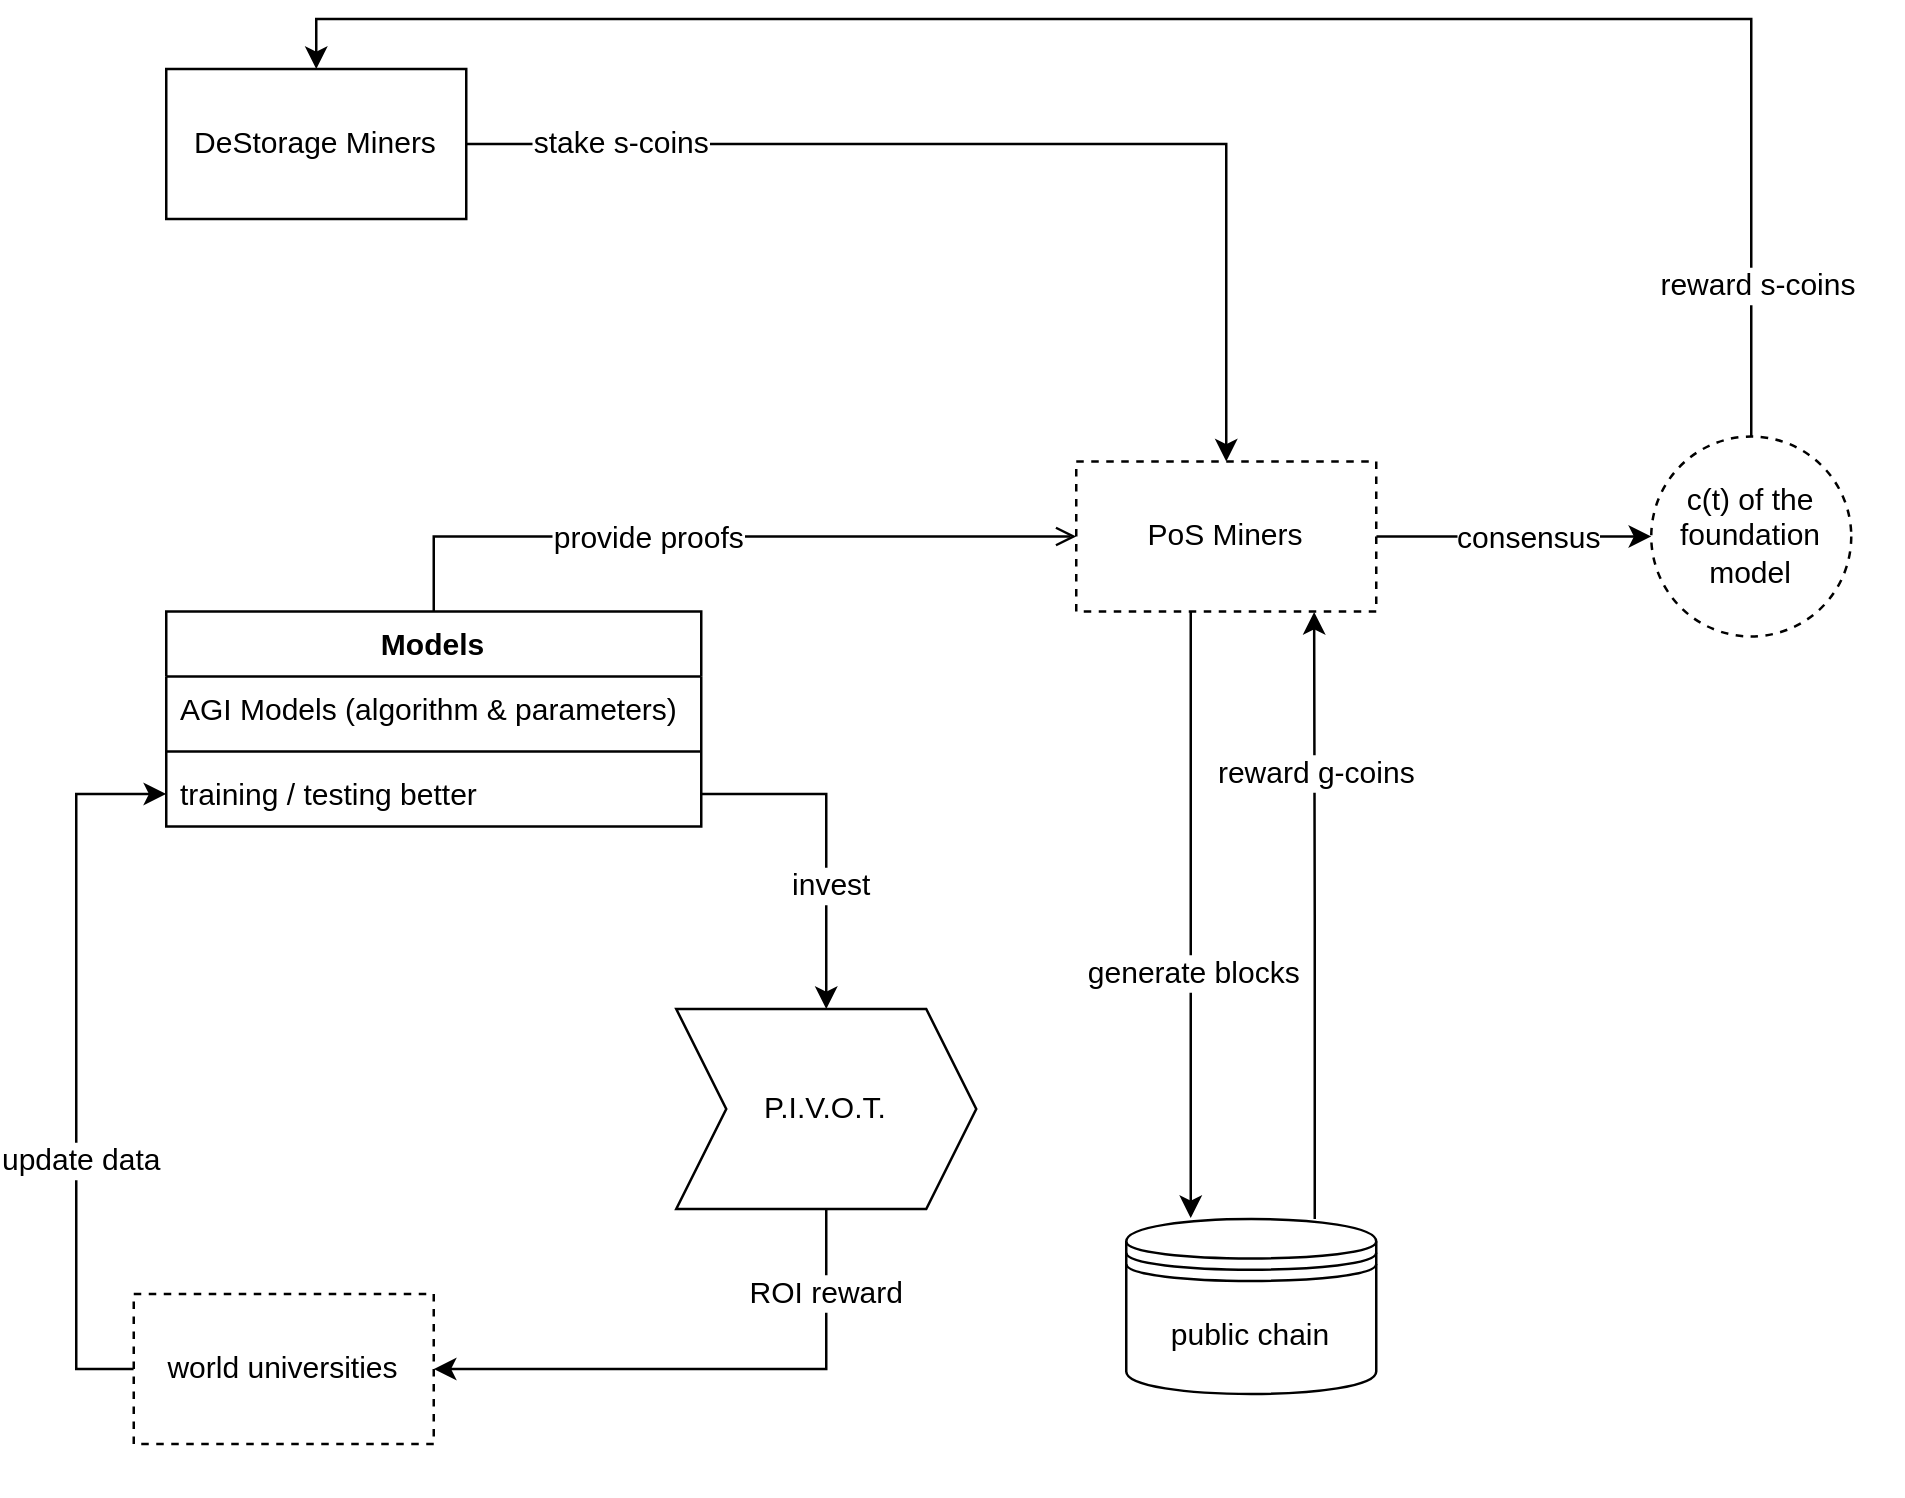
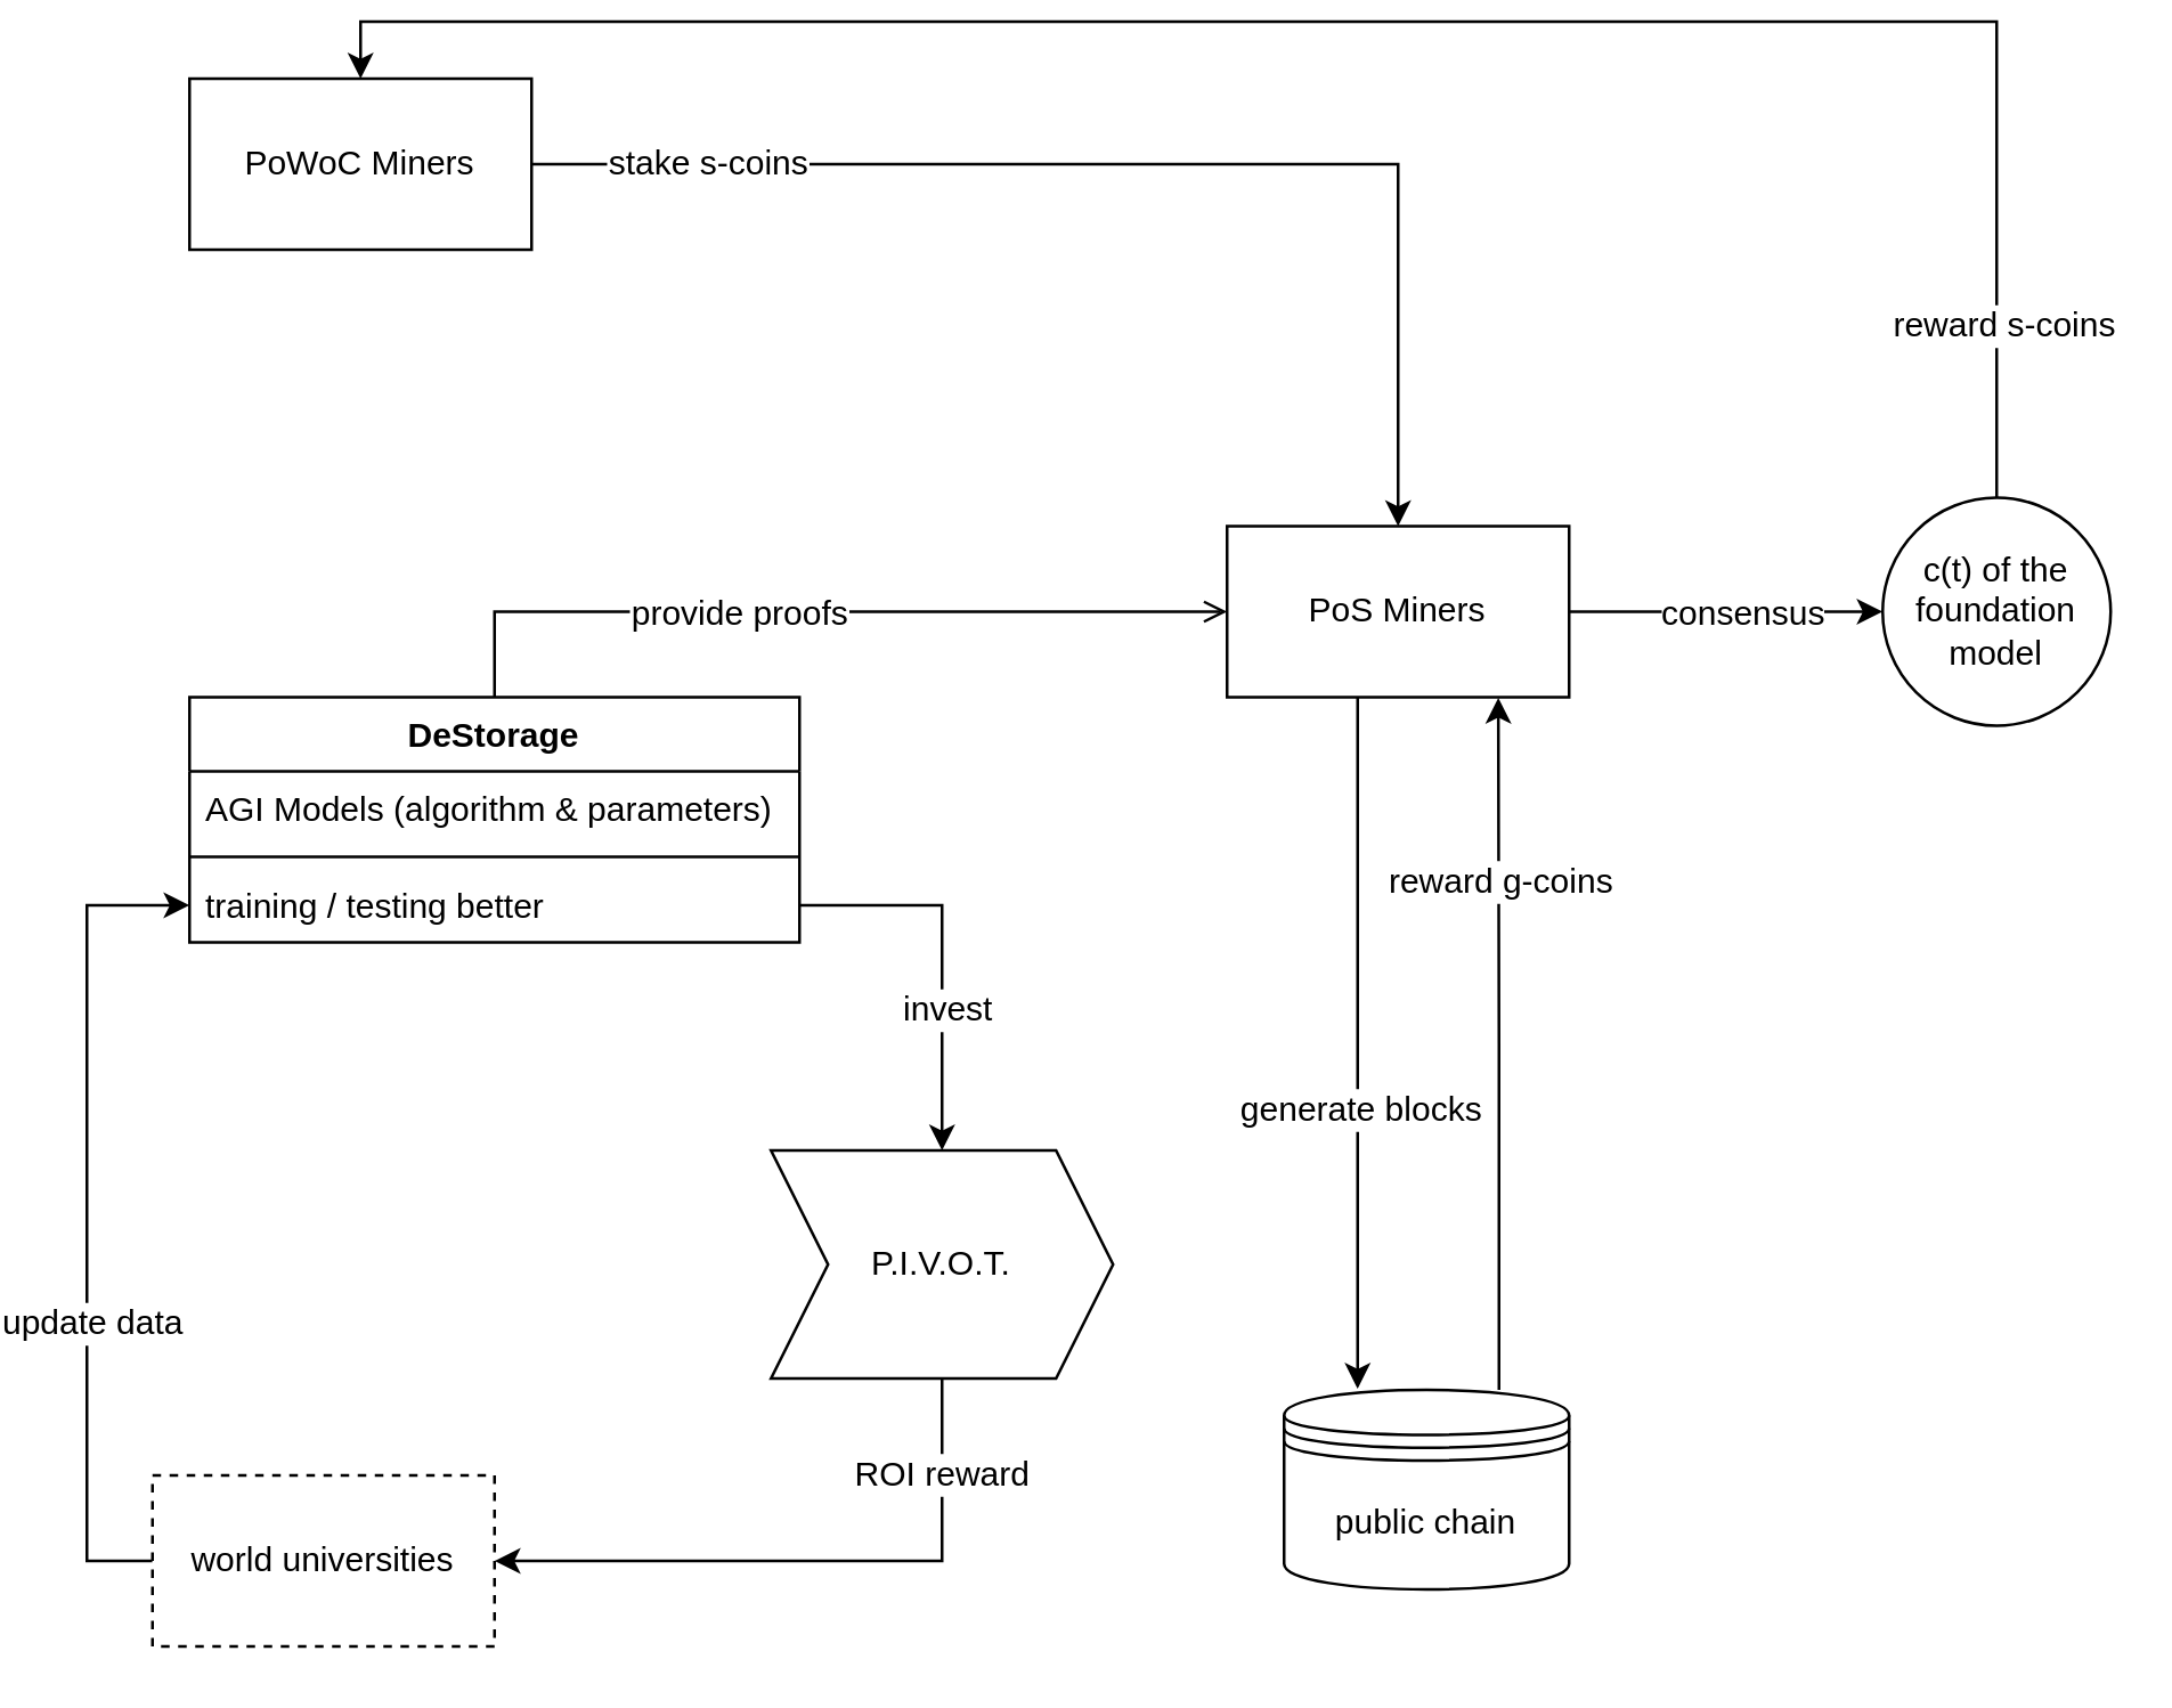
- <mxCell id="20" value="DeStorage Miners" style="rounded=0;whiteSpace=wrap;html=1;" vertex="1" parent="1"><mxGeometry x="56" y="20" width="120" height="60" as="geometry" /></mxCell>
+ <mxCell id="20" value="PoWoC Miners" style="rounded=0;whiteSpace=wrap;html=1;" vertex="1" parent="1"><mxGeometry x="56" y="20" width="120" height="60" as="geometry" /></mxCell>
- <mxCell id="17" value="PoS Miners" style="rounded=0;whiteSpace=wrap;html=1;dashed=1;" vertex="1" parent="1"><mxGeometry x="420" y="177" width="120" height="60" as="geometry" /></mxCell>
+ <mxCell id="17" value="PoS Miners" style="rounded=0;whiteSpace=wrap;html=1;" vertex="1" parent="1"><mxGeometry x="420" y="177" width="120" height="60" as="geometry" /></mxCell>
- <mxCell id="12" value="c(t) of the foundation model" style="ellipse;whiteSpace=wrap;html=1;aspect=fixed;dashed=1;" vertex="1" parent="1"><mxGeometry x="650" y="167" width="80" height="80" as="geometry" /></mxCell>
+ <mxCell id="12" value="c(t) of the foundation model" style="ellipse;whiteSpace=wrap;html=1;aspect=fixed;" vertex="1" parent="1"><mxGeometry x="650" y="167" width="80" height="80" as="geometry" /></mxCell>
- <mxCell id="4" value="Models" style="swimlane;fontStyle=1;align=center;verticalAlign=top;childLayout=stackLayout;horizontal=1;startSize=26;horizontalStack=0;resizeParent=1;resizeParentMax=0;resizeLast=0;collapsible=1;marginBottom=0;" vertex="1" parent="1"><mxGeometry x="56" y="237" width="214" height="86" as="geometry"><mxRectangle x="116" y="257" width="90" height="26" as="alternateBounds" /></mxGeometry></mxCell>
+ <mxCell id="4" value="DeStorage" style="swimlane;fontStyle=1;align=center;verticalAlign=top;childLayout=stackLayout;horizontal=1;startSize=26;horizontalStack=0;resizeParent=1;resizeParentMax=0;resizeLast=0;collapsible=1;marginBottom=0;" vertex="1" parent="1"><mxGeometry x="56" y="237" width="214" height="86" as="geometry"><mxRectangle x="116" y="257" width="90" height="26" as="alternateBounds" /></mxGeometry></mxCell>
